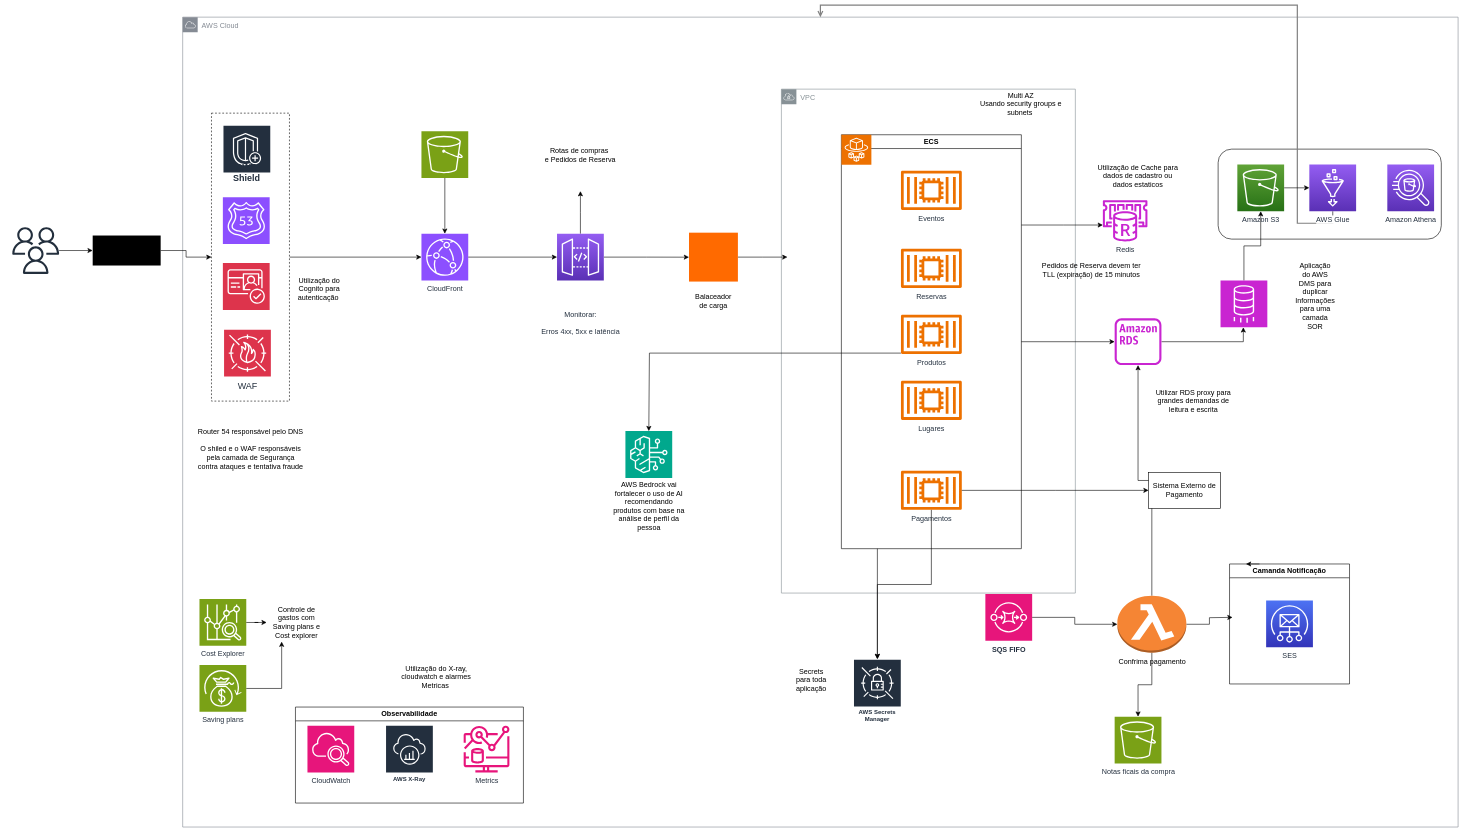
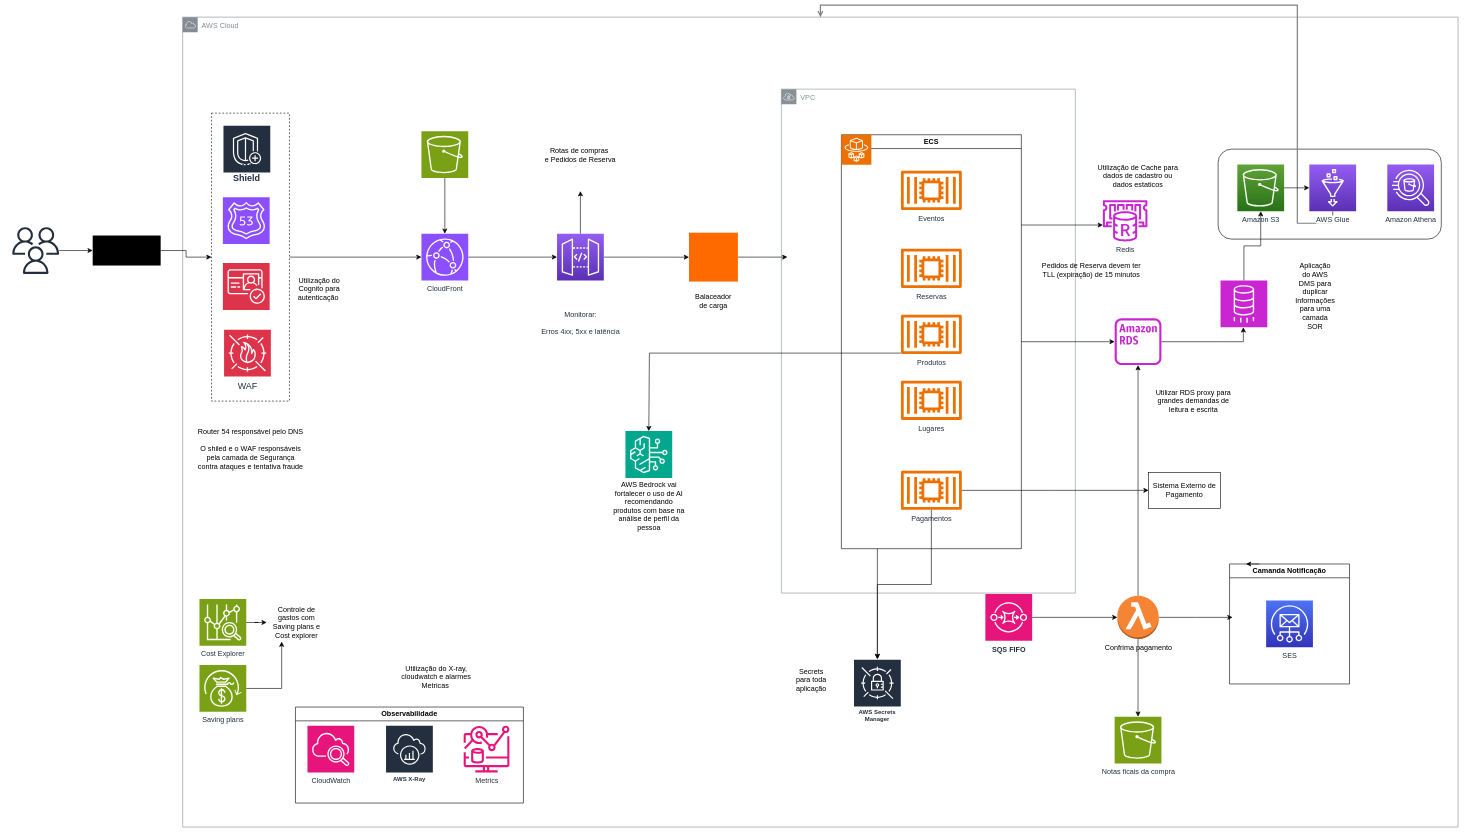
- <mxCell id="70" value="Multi AZ&lt;br&gt;Usando security groups e subnets&amp;nbsp;" style="text;html=1;align=center;verticalAlign=middle;whiteSpace=wrap;rounded=0;" vertex="1" parent="1"><mxGeometry x="1611" y="150" width="181" height="30" as="geometry" /></mxCell>
- <mxCell id="51" value="Confrima pagamento" style="outlineConnect=0;dashed=0;verticalLabelPosition=bottom;verticalAlign=top;align=center;html=1;shape=mxgraph.aws3.lambda_function;fillColor=#F58534;gradientColor=none;" vertex="1" parent="1"><mxGeometry x="1862" y="984.5" width="115" height="95" as="geometry" /></mxCell>
+ <mxCell id="51" value="Confrima pagamento" style="outlineConnect=0;dashed=0;verticalLabelPosition=bottom;verticalAlign=top;align=center;html=1;shape=mxgraph.aws3.lambda_function;fillColor=#F58534;gradientColor=none;" vertex="1" parent="1"><mxGeometry x="1862" y="984.5" width="69" height="72" as="geometry" /></mxCell>
